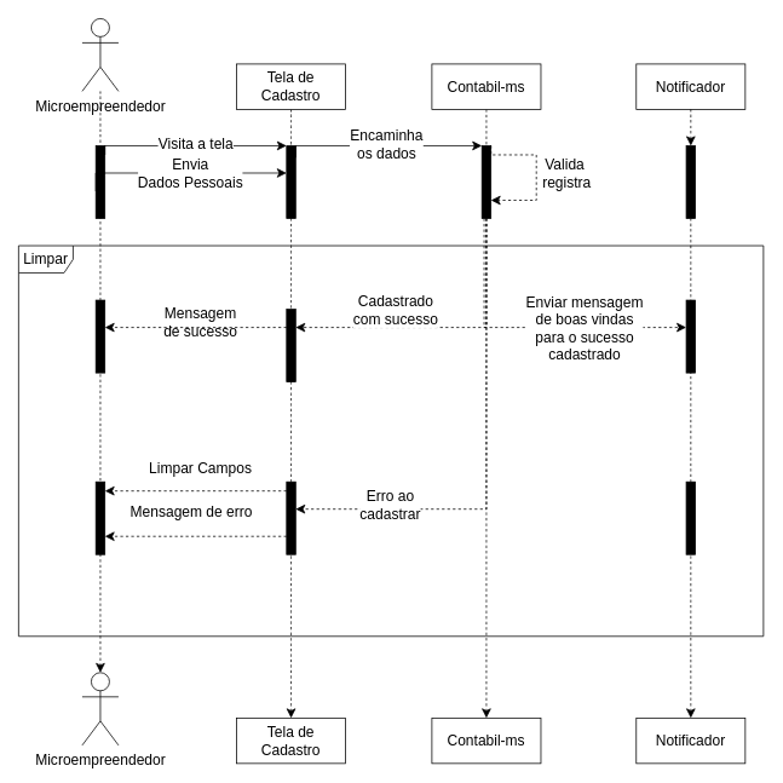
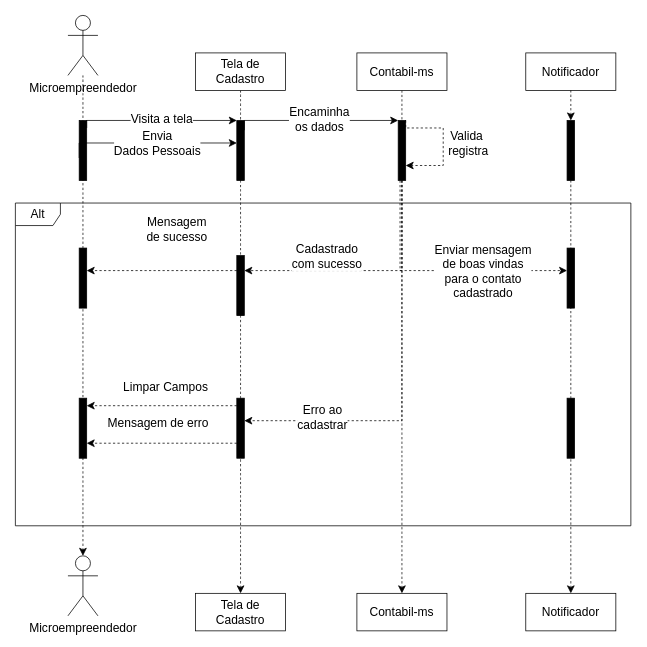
- <mxCell id="23" value="Limpar" style="shape=umlFrame;whiteSpace=wrap;html=1;pointerEvents=0;fontSize=16;" vertex="1" parent="1"><mxGeometry y="270" width="820" height="430" as="geometry" x="20" /></mxCell>
+ <mxCell id="23" value="Alt" style="shape=umlFrame;whiteSpace=wrap;html=1;pointerEvents=0;fontSize=16;" vertex="1" parent="1"><mxGeometry y="270" width="820" height="430" as="geometry" x="20" /></mxCell>
- <mxCell id="41" value="Mensagem&lt;br&gt;de sucesso" style="text;html=1;align=center;verticalAlign=middle;resizable=0;points=[];autosize=1;strokeColor=none;fillColor=none;fontSize=16;" vertex="1" parent="1"><mxGeometry x="170" y="330" width="100" height="50" as="geometry" /></mxCell>
+ <mxCell id="41" value="Mensagem&lt;br&gt;de sucesso" style="text;html=1;align=center;verticalAlign=middle;resizable=0;points=[];autosize=1;strokeColor=none;fillColor=none;fontSize=16;" vertex="1" parent="1"><mxGeometry x="185" y="280" width="100" height="50" as="geometry" /></mxCell>
- <mxCell id="42" value="Enviar mensagem &lt;br&gt;de boas vindas&lt;br&gt;para o sucesso &lt;br&gt;cadastrado" style="edgeLabel;html=1;align=center;verticalAlign=middle;resizable=0;points=[];fontSize=16;" vertex="1" connectable="0" parent="1"><mxGeometry x="640" y="360" as="geometry"><mxPoint x="2" as="offset" /></mxGeometry></mxCell>
+ <mxCell id="42" value="Enviar mensagem &lt;br&gt;de boas vindas&lt;br&gt;para o contato &lt;br&gt;cadastrado" style="edgeLabel;html=1;align=center;verticalAlign=middle;resizable=0;points=[];fontSize=16;" vertex="1" connectable="0" parent="1"><mxGeometry x="640" y="360" as="geometry"><mxPoint x="2" as="offset" /></mxGeometry></mxCell>
